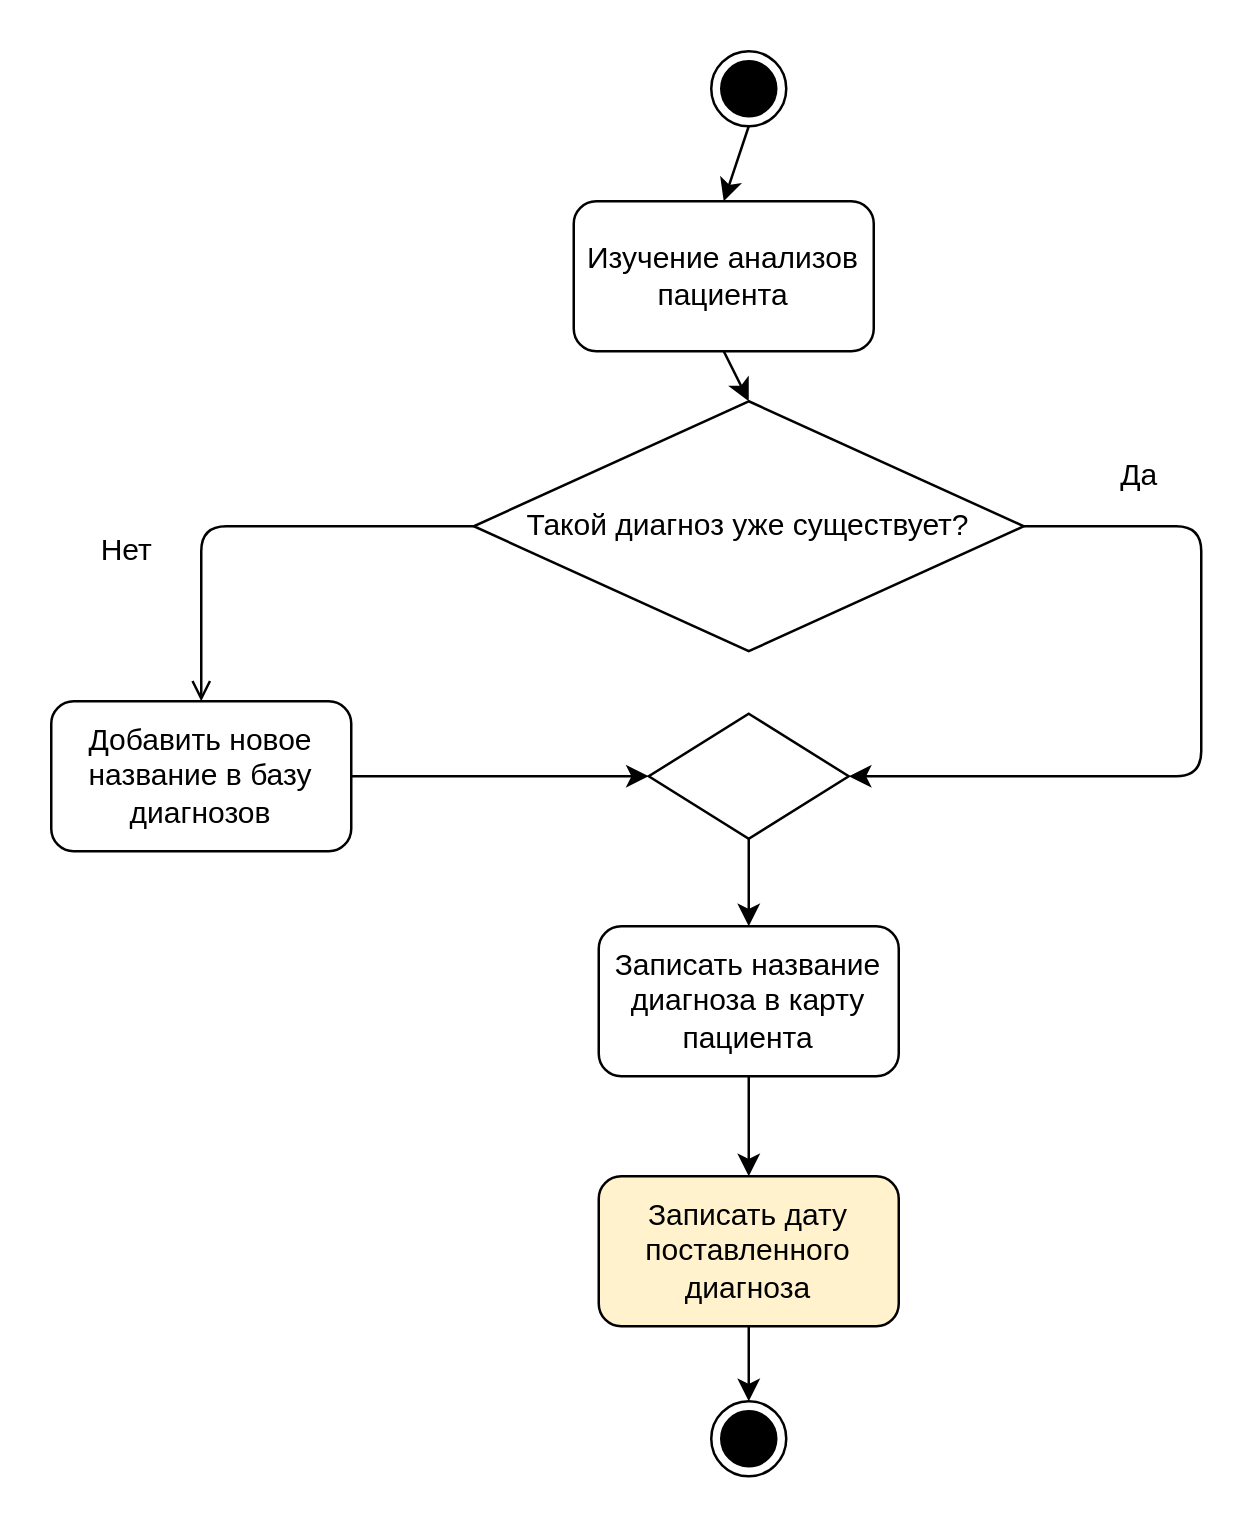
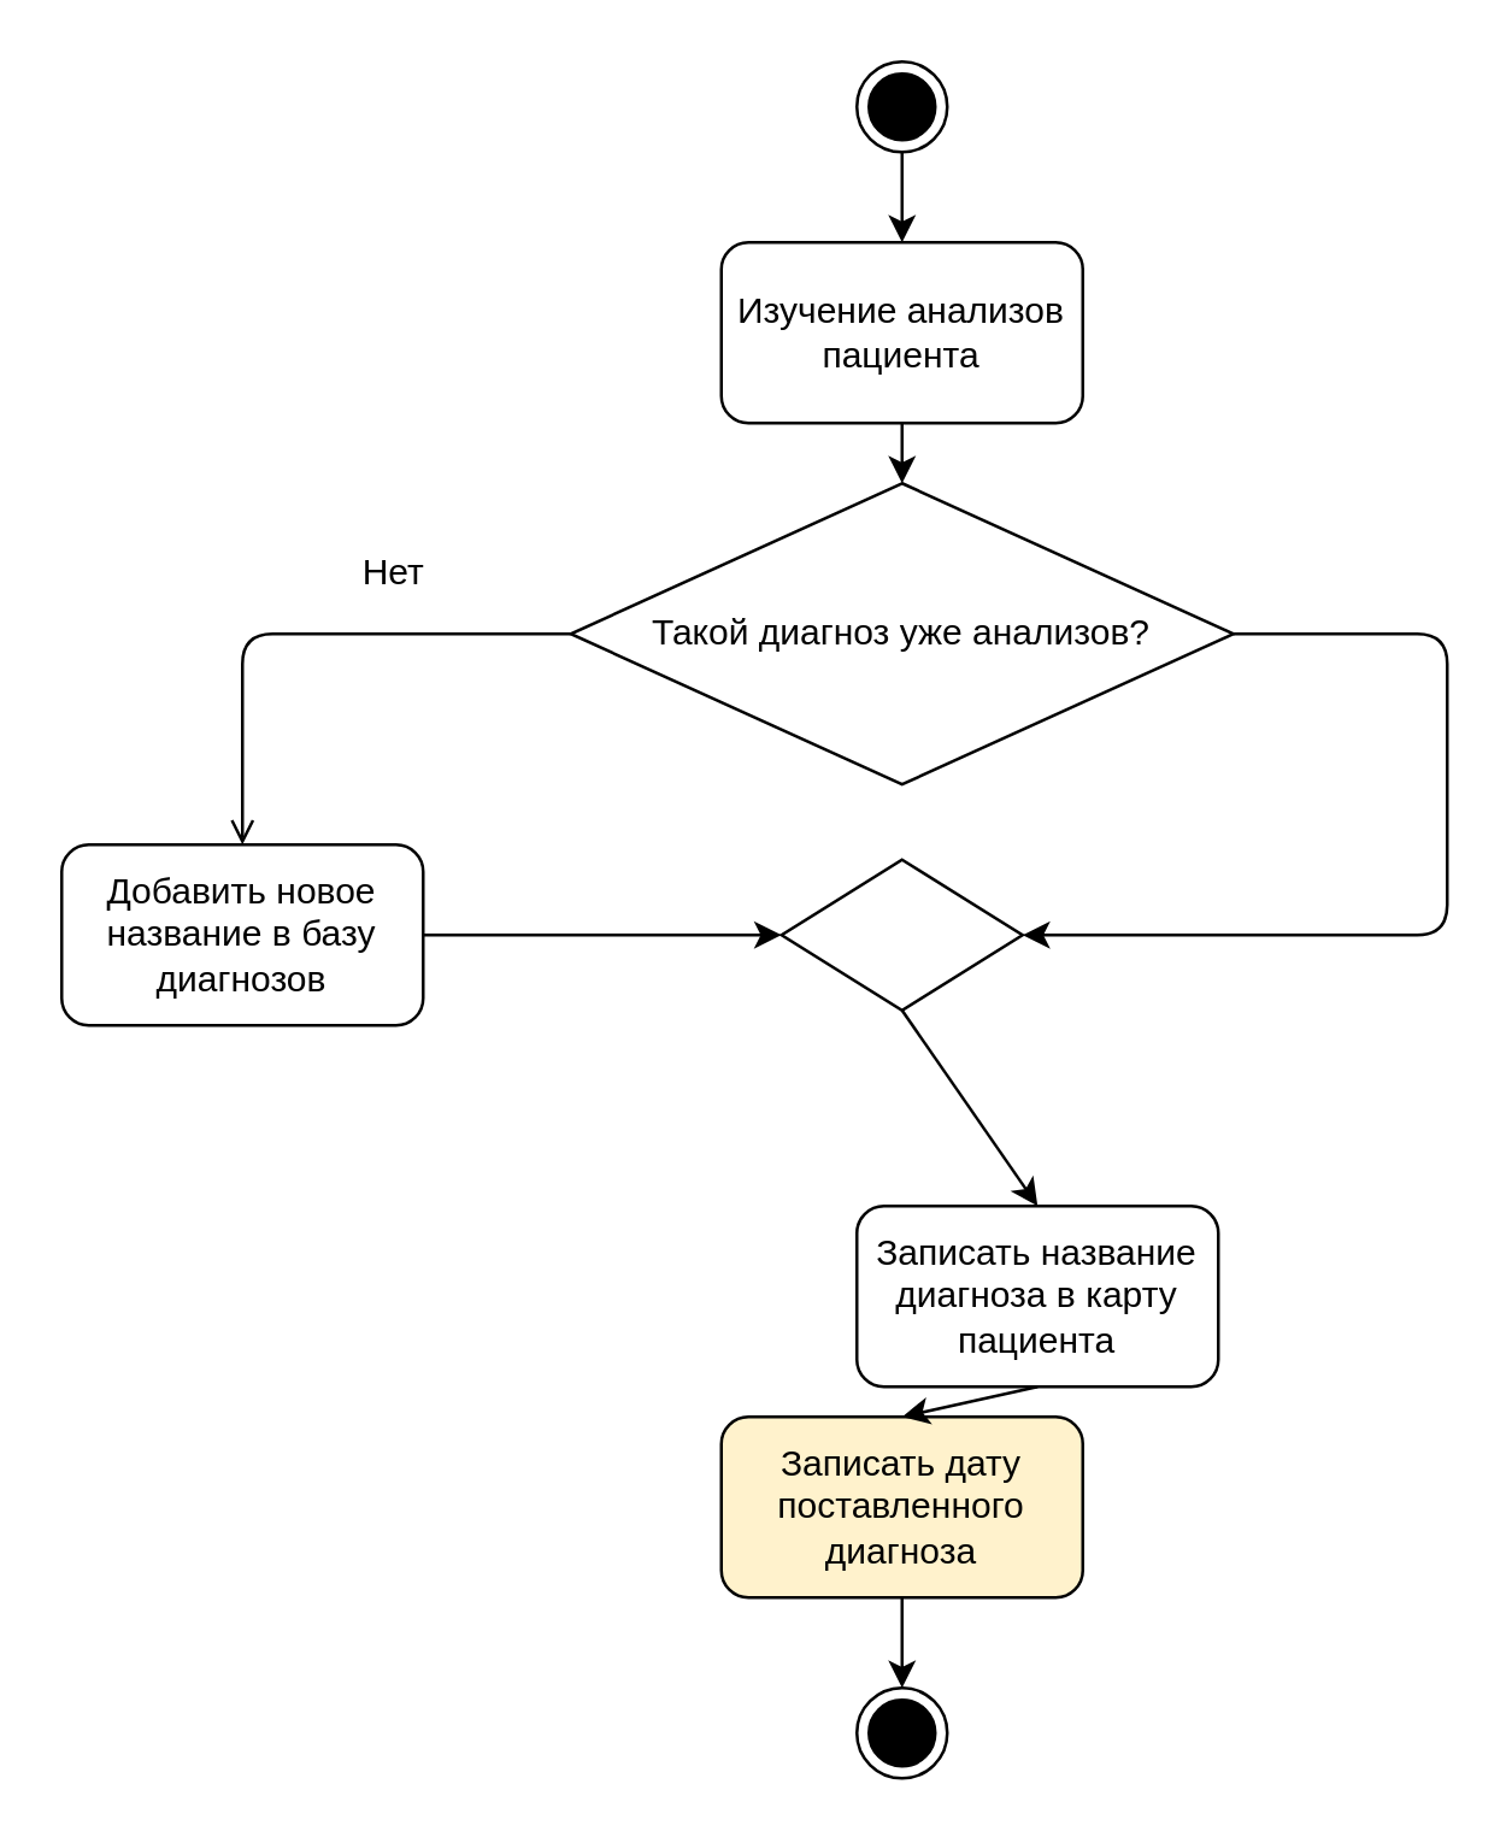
- <mxCell id="4" value="Изучение анализов пациента" style="rounded=1;whiteSpace=wrap;html=1;" parent="1" vertex="1"><mxGeometry x="229" y="80" width="120" height="60" as="geometry" /></mxCell>
+ <mxCell id="4" value="Изучение анализов пациента" style="rounded=1;whiteSpace=wrap;html=1;" parent="1" vertex="1"><mxGeometry x="239" y="80" width="120" height="60" as="geometry" /></mxCell>
- <mxCell id="9" value="Да" style="text;html=1;resizable=0;autosize=1;align=center;verticalAlign=middle;points=[];fillColor=none;strokeColor=none;rounded=0;" parent="1" vertex="1"><mxGeometry x="440" y="180" width="30" height="20" as="geometry" /></mxCell>
- <mxCell id="5" value="Такой диагноз уже существует?" style="rhombus;whiteSpace=wrap;html=1;" parent="1" vertex="1"><mxGeometry x="189" y="160" width="220" height="100" as="geometry" /></mxCell>
+ <mxCell id="5" value="Такой диагноз уже анализов?" style="rhombus;whiteSpace=wrap;html=1;" parent="1" vertex="1"><mxGeometry x="189" y="160" width="220" height="100" as="geometry" /></mxCell>
- <mxCell id="10" value="Нет" style="text;html=1;resizable=0;autosize=1;align=center;verticalAlign=middle;points=[];fillColor=none;strokeColor=none;rounded=0;" parent="1" vertex="1"><mxGeometry x="30" y="210" width="40" height="20" as="geometry" /></mxCell>
+ <mxCell id="10" value="Нет" style="text;html=1;resizable=0;autosize=1;align=center;verticalAlign=middle;points=[];fillColor=none;strokeColor=none;rounded=0;" parent="1" vertex="1"><mxGeometry x="110" y="180" width="40" height="20" as="geometry" /></mxCell>
- <mxCell id="15" value="Записать название диагноза в карту пациента" style="rounded=1;whiteSpace=wrap;html=1;" parent="1" vertex="1"><mxGeometry x="239" y="370" width="120" height="60" as="geometry" /></mxCell>
+ <mxCell id="15" value="Записать название диагноза в карту пациента" style="rounded=1;whiteSpace=wrap;html=1;" parent="1" vertex="1"><mxGeometry x="284" y="400" width="120" height="60" as="geometry" /></mxCell>
